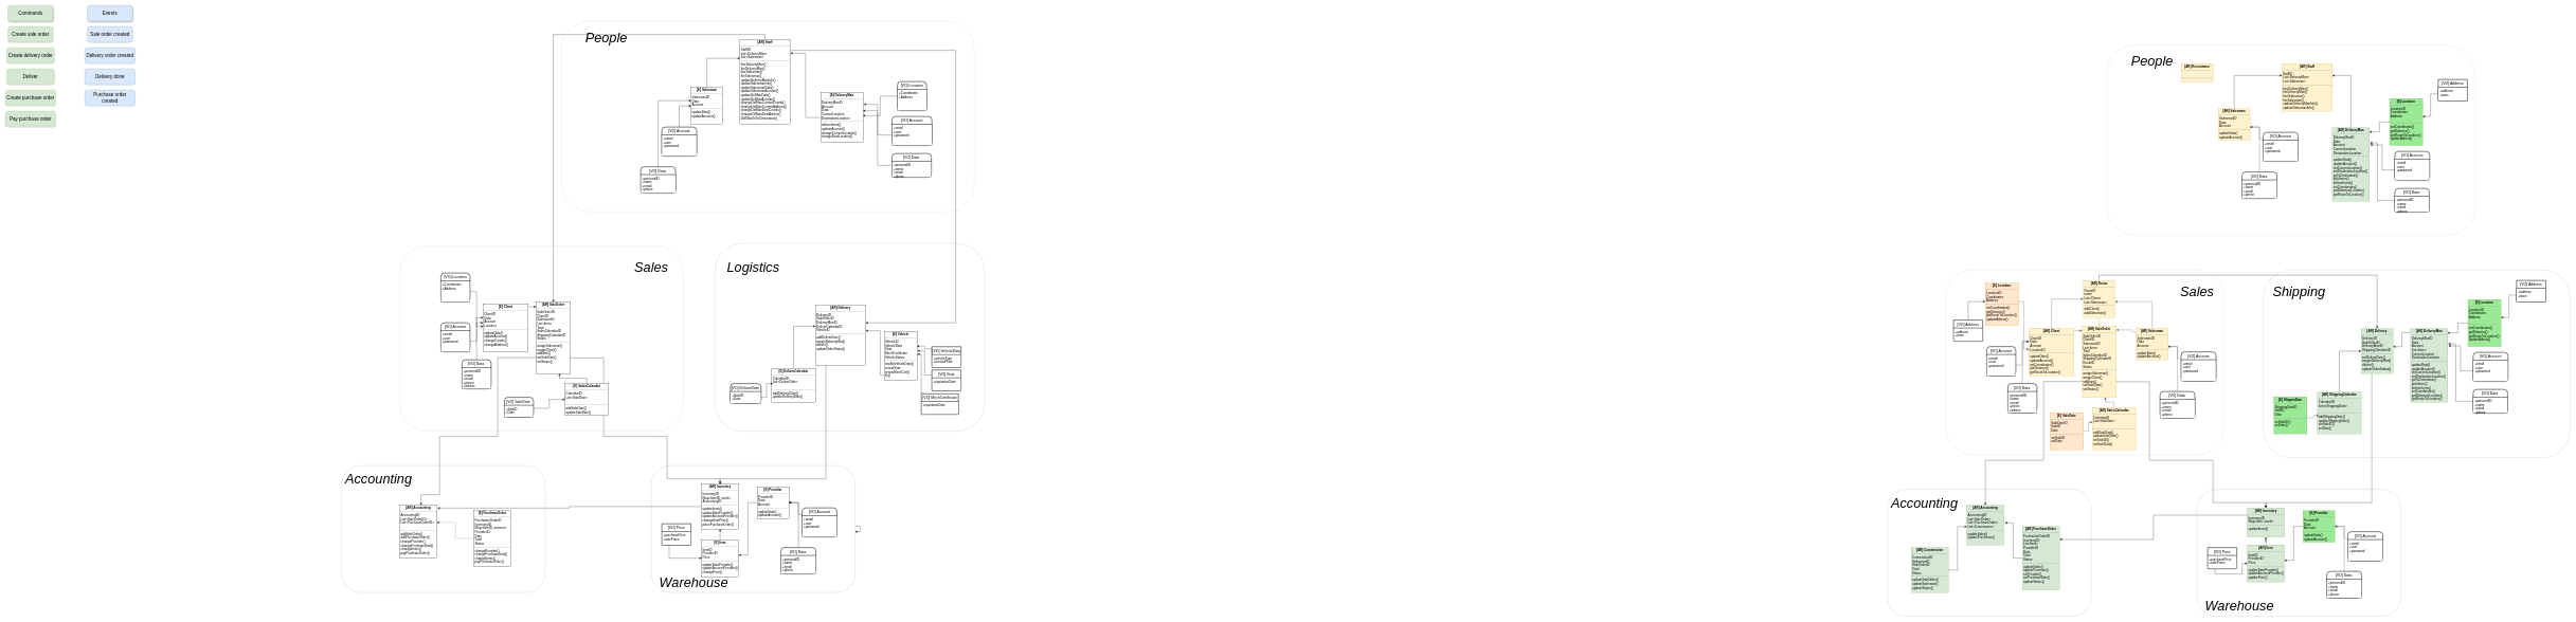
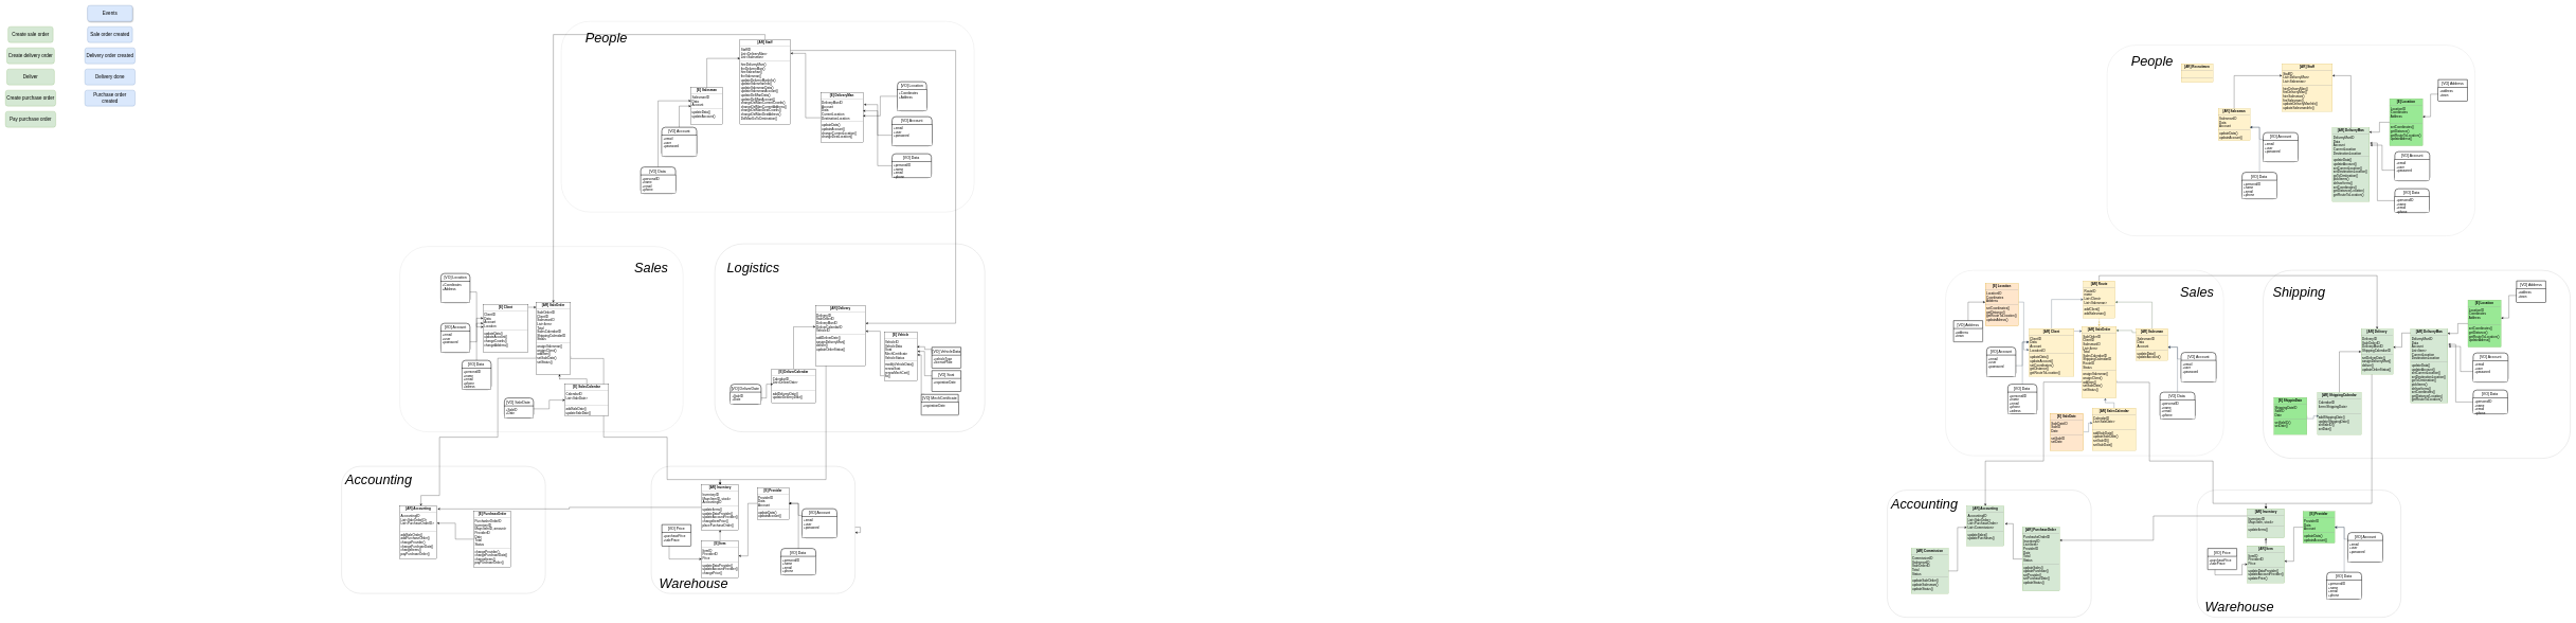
- <mxCell id="209" value="&lt;font style=&quot;font-size: 18px;&quot;&gt;Commands&lt;/font&gt;" style="rounded=1;whiteSpace=wrap;html=1;fillColor=#d5e8d4;strokeColor=#82b366;shadow=1;glass=0;" parent="1" vertex="1"><mxGeometry x="30" y="20" width="170" height="60" as="geometry" /></mxCell>
- <mxCell id="64" value="&lt;p style=&quot;margin:0px;margin-top:4px;text-align:center;&quot;&gt;&lt;b&gt;[E] DeliveryMan&lt;/b&gt;&lt;/p&gt;&lt;hr size=&quot;1&quot;&gt;&lt;p style=&quot;margin:0px;margin-left:4px;&quot;&gt;DeliveryManID&lt;/p&gt;&lt;p style=&quot;margin:0px;margin-left:4px;&quot;&gt;Account&lt;br&gt;&lt;/p&gt;&lt;p style=&quot;margin:0px;margin-left:4px;&quot;&gt;Data&lt;/p&gt;&lt;p style=&quot;margin:0px;margin-left:4px;&quot;&gt;&lt;span style=&quot;background-color: initial;&quot;&gt;CurrentLocation&lt;/span&gt;&lt;br&gt;&lt;/p&gt;&lt;p style=&quot;margin:0px;margin-left:4px;&quot;&gt;DestinationLocation&lt;/p&gt;&lt;hr size=&quot;1&quot;&gt;&lt;p style=&quot;border-color: var(--border-color); margin: 0px 0px 0px 4px;&quot;&gt;deliverItems()&lt;/p&gt;&lt;p style=&quot;border-color: var(--border-color); margin: 0px 0px 0px 4px;&quot;&gt;updateAccount()&lt;/p&gt;&lt;p style=&quot;border-color: var(--border-color); margin: 0px 0px 0px 4px;&quot;&gt;changeCurrentLocation()&lt;/p&gt;&lt;p style=&quot;border-color: var(--border-color); margin: 0px 0px 0px 4px;&quot;&gt;changeDestLocation()&lt;/p&gt;&lt;p style=&quot;border-color: var(--border-color); margin: 0px 0px 0px 4px;&quot;&gt;&lt;br&gt;&lt;/p&gt;" style="verticalAlign=top;align=left;overflow=fill;fontSize=12;fontFamily=Helvetica;html=1;" parent="61" vertex="1"><mxGeometry y="182" width="160" height="188" as="geometry" /></mxCell>
+ <mxCell id="64" value="&lt;p style=&quot;margin:0px;margin-top:4px;text-align:center;&quot;&gt;&lt;b&gt;[E] DeliveryMan&lt;/b&gt;&lt;/p&gt;&lt;hr size=&quot;1&quot;&gt;&lt;p style=&quot;margin:0px;margin-left:4px;&quot;&gt;DeliveryManID&lt;/p&gt;&lt;p style=&quot;margin:0px;margin-left:4px;&quot;&gt;Account&lt;br&gt;&lt;/p&gt;&lt;p style=&quot;margin:0px;margin-left:4px;&quot;&gt;Data&lt;/p&gt;&lt;p style=&quot;margin:0px;margin-left:4px;&quot;&gt;&lt;span style=&quot;background-color: initial;&quot;&gt;CurrentLocation&lt;/span&gt;&lt;br&gt;&lt;/p&gt;&lt;p style=&quot;margin:0px;margin-left:4px;&quot;&gt;DestinationLocation&lt;/p&gt;&lt;hr size=&quot;1&quot;&gt;&lt;p style=&quot;border-color: var(--border-color); margin: 0px 0px 0px 4px;&quot;&gt;updateData()&lt;/p&gt;&lt;p style=&quot;border-color: var(--border-color); margin: 0px 0px 0px 4px;&quot;&gt;updateAccount()&lt;/p&gt;&lt;p style=&quot;border-color: var(--border-color); margin: 0px 0px 0px 4px;&quot;&gt;changeCurrentLocation()&lt;/p&gt;&lt;p style=&quot;border-color: var(--border-color); margin: 0px 0px 0px 4px;&quot;&gt;changeDestLocation()&lt;/p&gt;&lt;p style=&quot;border-color: var(--border-color); margin: 0px 0px 0px 4px;&quot;&gt;&lt;br&gt;&lt;/p&gt;" style="verticalAlign=top;align=left;overflow=fill;fontSize=12;fontFamily=Helvetica;html=1;" parent="61" vertex="1"><mxGeometry y="182" width="160" height="188" as="geometry" /></mxCell>
- <mxCell id="42" style="edgeStyle=orthogonalEdgeStyle;rounded=0;orthogonalLoop=1;jettySize=auto;html=1;entryX=1.004;entryY=0.324;entryDx=0;entryDy=0;entryPerimeter=0;dashed=1;" parent="1" source="43" target="41" edge="1"><mxGeometry relative="1" as="geometry"><mxPoint x="1740" y="1890" as="targetPoint" /></mxGeometry></mxCell>
+ <mxCell id="42" style="edgeStyle=orthogonalEdgeStyle;rounded=0;orthogonalLoop=1;jettySize=auto;html=1;entryX=1.004;entryY=0.324;entryDx=0;entryDy=0;entryPerimeter=0;" parent="1" source="43" target="41" edge="1"><mxGeometry relative="1" as="geometry"><mxPoint x="1740" y="1890" as="targetPoint" /></mxGeometry></mxCell>
